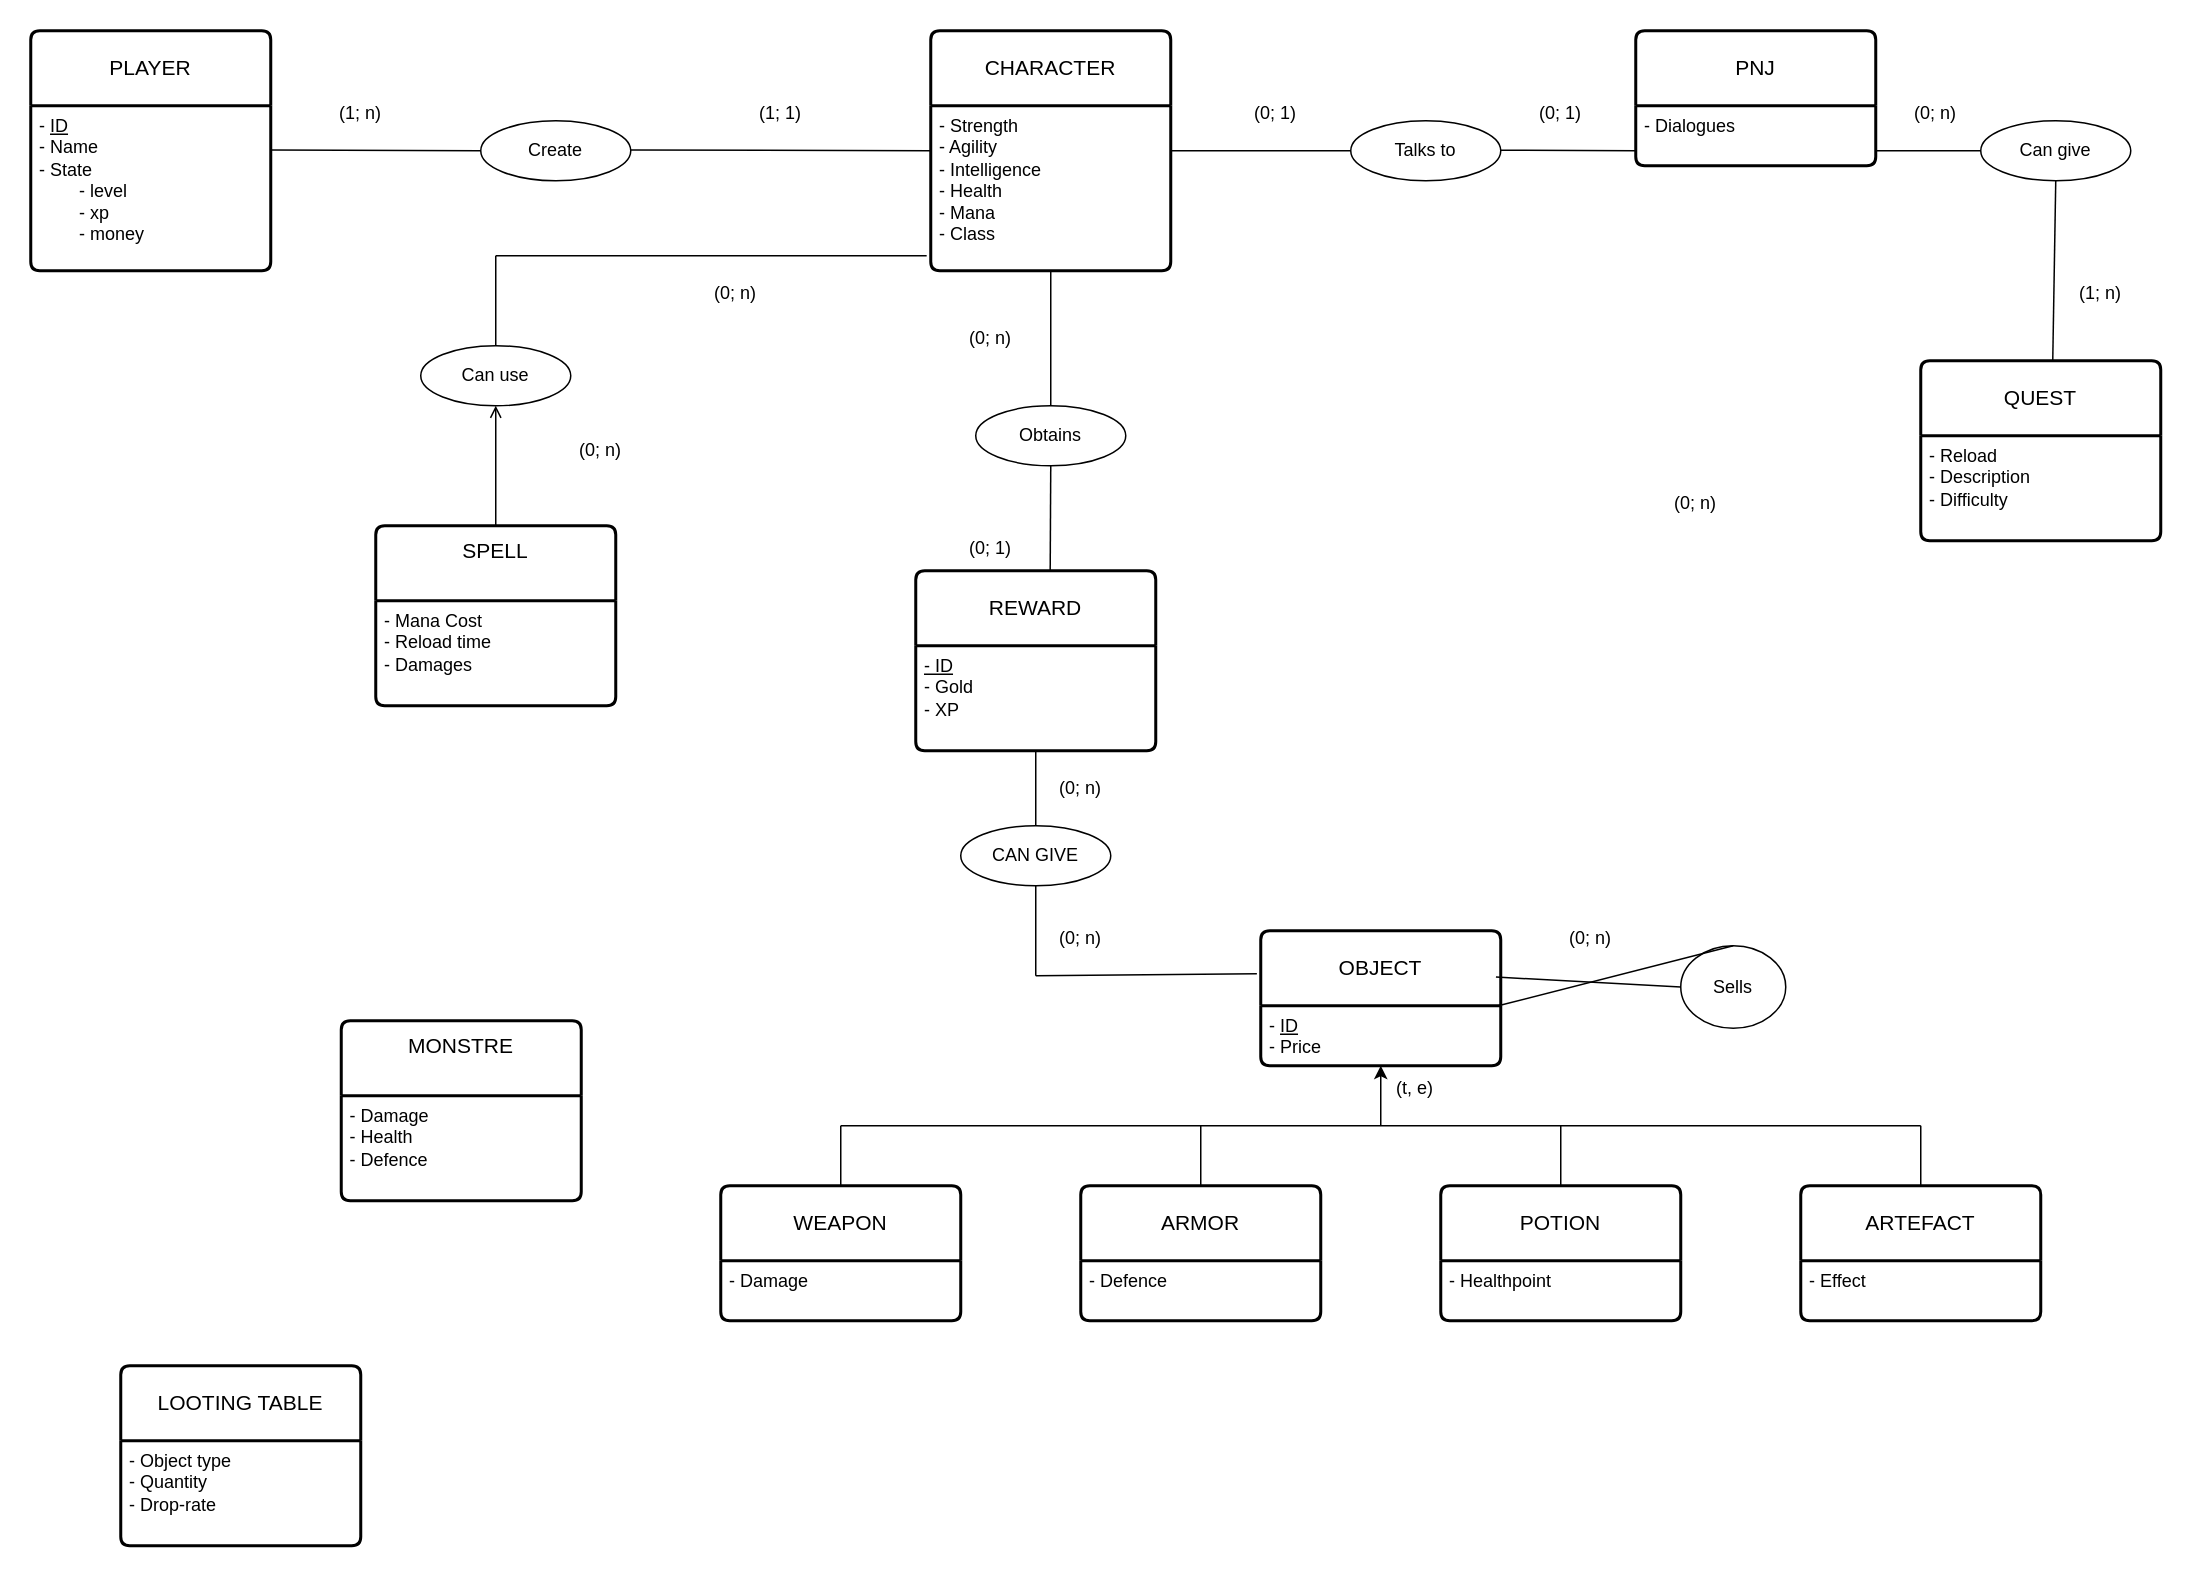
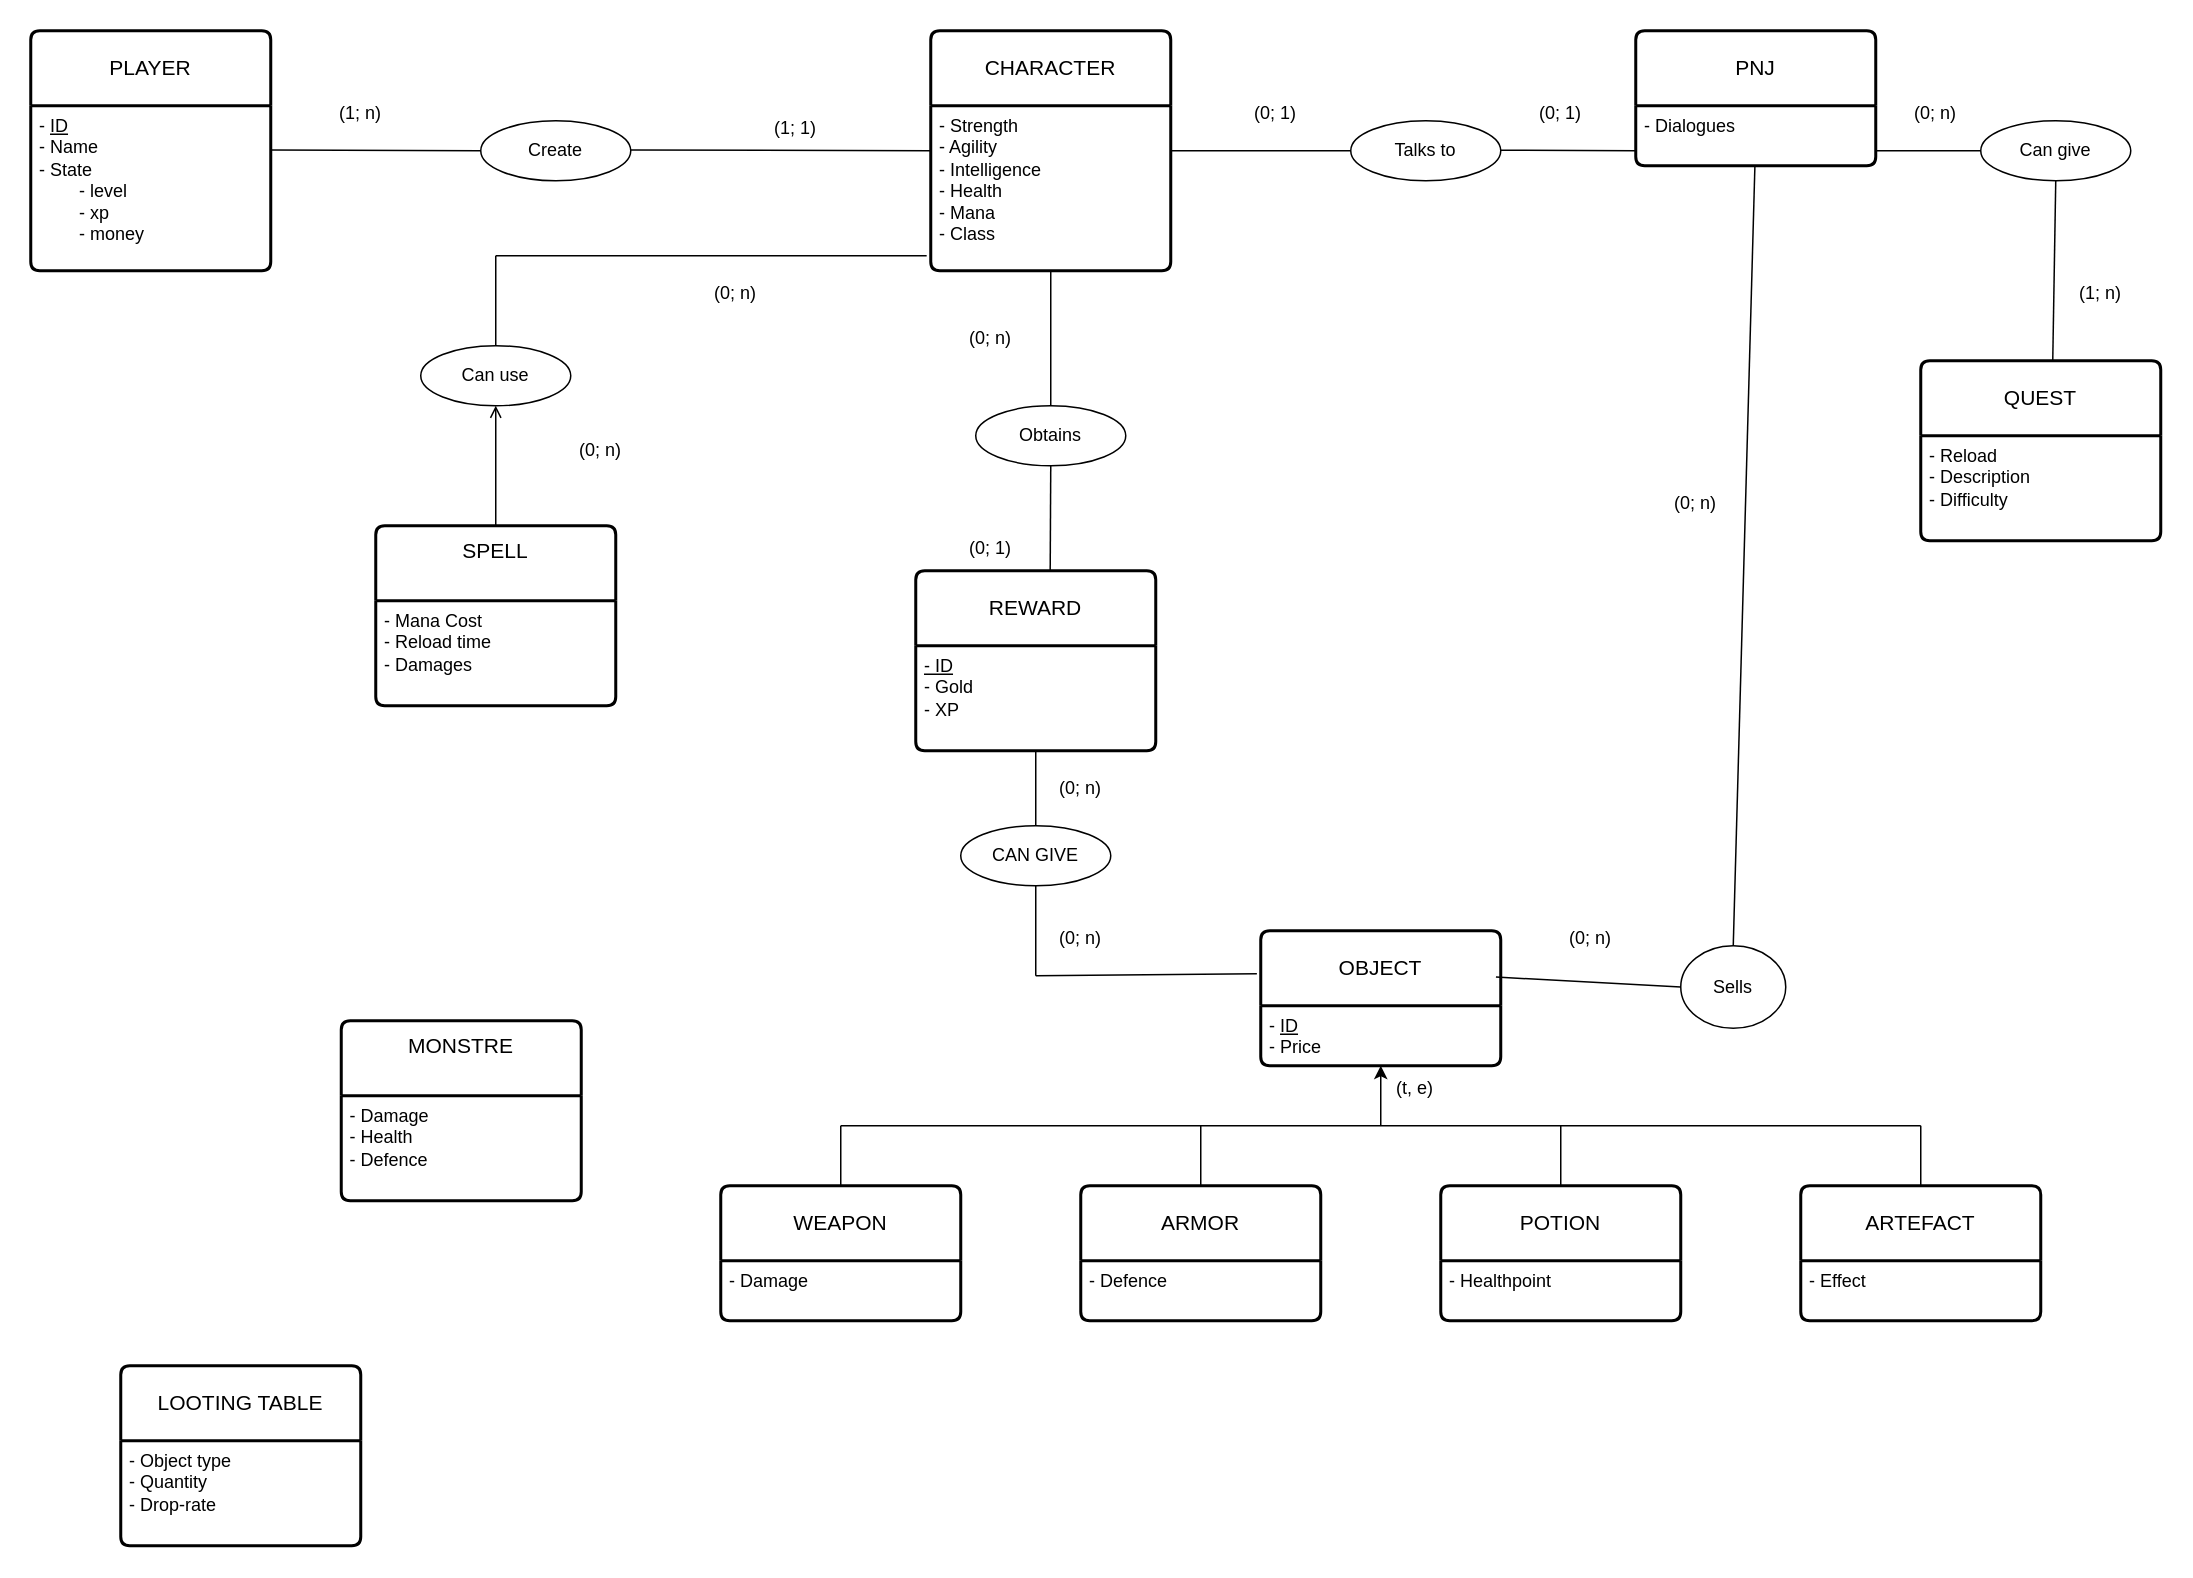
- <mxCell id="36" value="(1; 1)" style="text;html=1;align=center;verticalAlign=middle;whiteSpace=wrap;rounded=0;" vertex="1" parent="1"><mxGeometry x="490" y="60" width="60" height="30" as="geometry" /></mxCell>
+ <mxCell id="36" value="(1; 1)" style="text;html=1;align=center;verticalAlign=middle;whiteSpace=wrap;rounded=0;" vertex="1" parent="1"><mxGeometry x="500" y="70" width="60" height="30" as="geometry" /></mxCell>
- <mxCell id="43" value="" style="endArrow=none;html=1;rounded=0;exitX=0.5;exitY=0;exitDx=0;exitDy=0;" edge="1" parent="1" source="42" target="7"><mxGeometry width="50" height="50" relative="1" as="geometry"><mxPoint x="790" y="440" as="sourcePoint" /><mxPoint x="840" y="390" as="targetPoint" /></mxGeometry></mxCell>
+ <mxCell id="43" value="" style="endArrow=none;html=1;rounded=0;exitX=0.5;exitY=0;exitDx=0;exitDy=0;" edge="1" parent="1" source="42" target="32"><mxGeometry width="50" height="50" relative="1" as="geometry"><mxPoint x="790" y="440" as="sourcePoint" /><mxPoint x="840" y="390" as="targetPoint" /></mxGeometry></mxCell>
